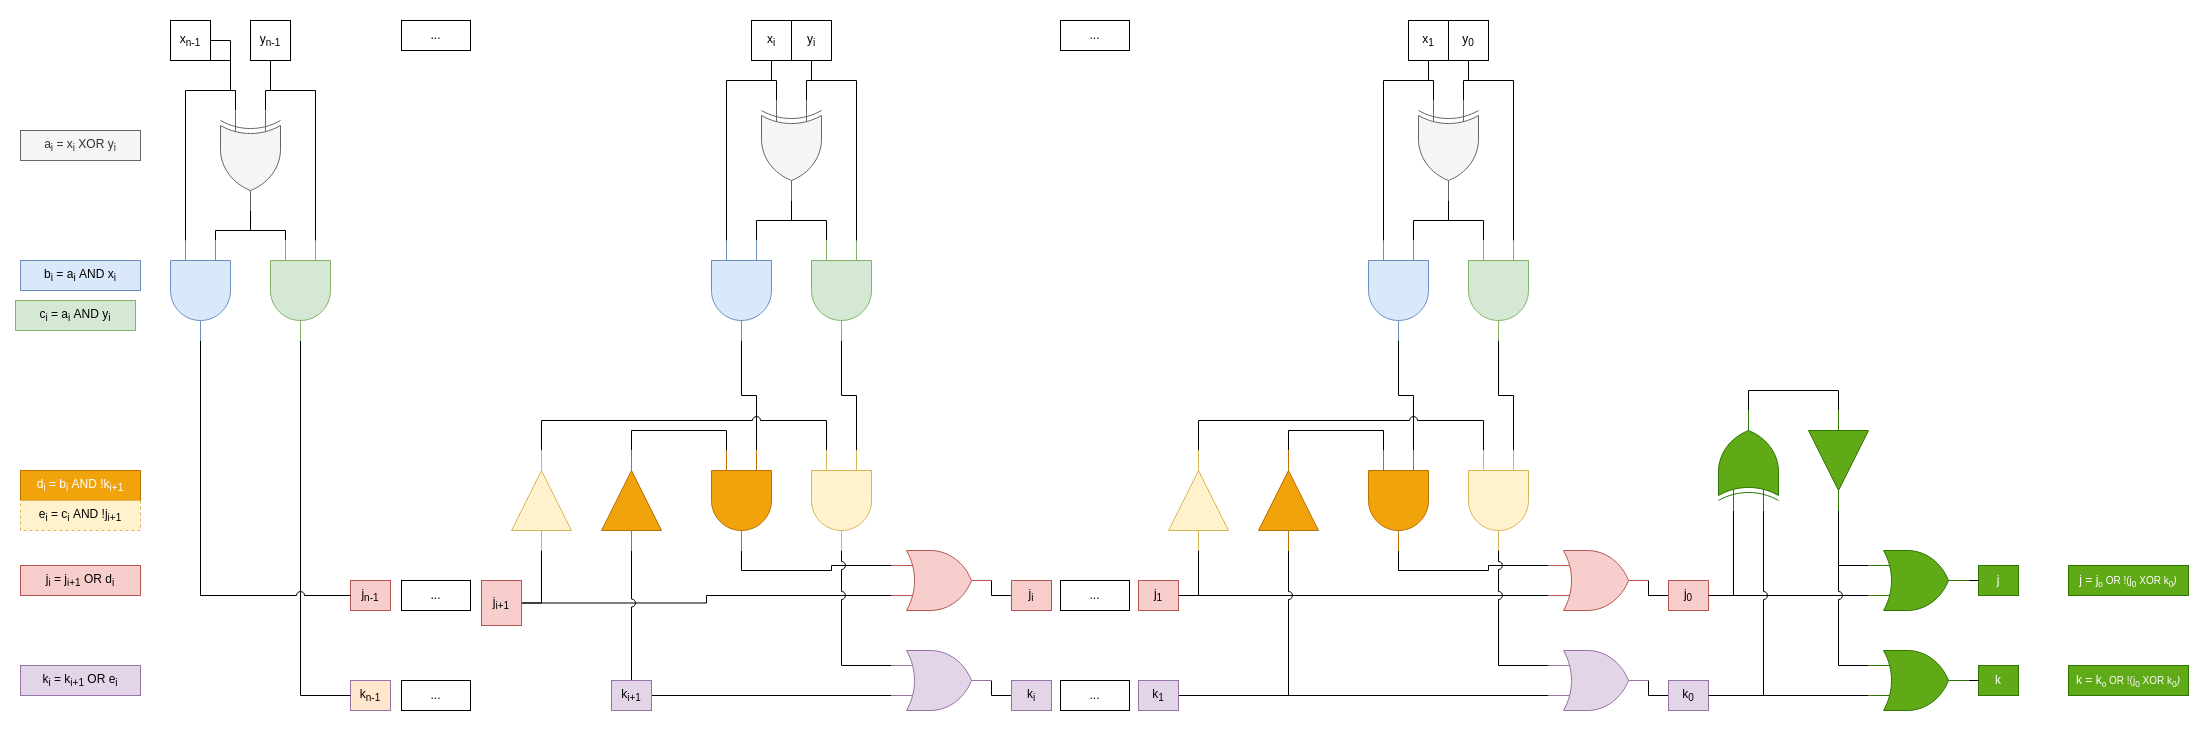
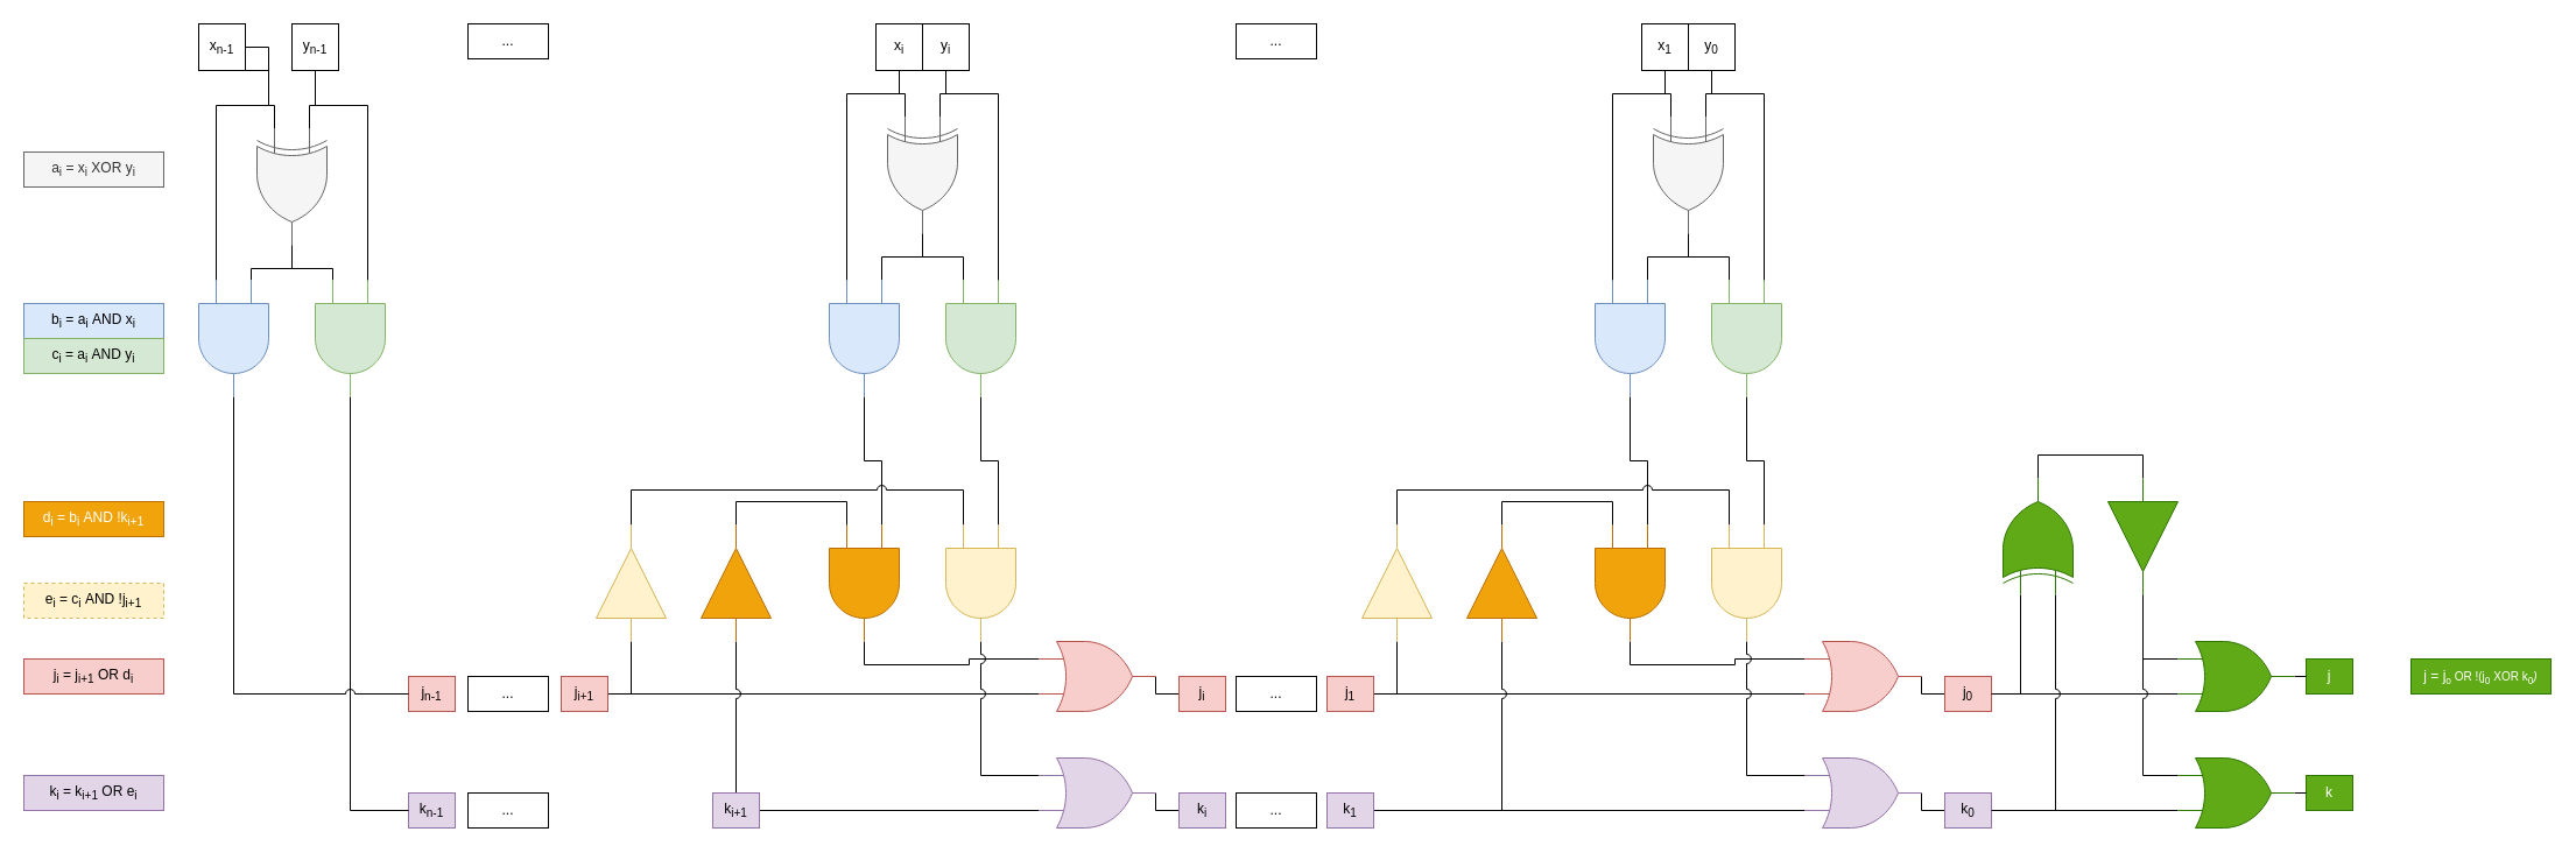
- <mxCell id="4" value="&lt;span style=&quot;font-size: 12px&quot;&gt;c&lt;/span&gt;&lt;sub&gt;i&lt;/sub&gt;&lt;span&gt;&amp;nbsp;= a&lt;/span&gt;&lt;sub&gt;i&lt;/sub&gt;&lt;span&gt;&amp;nbsp;AND y&lt;/span&gt;&lt;sub&gt;i&lt;/sub&gt;" style="rounded=0;whiteSpace=wrap;html=1;fillColor=#d5e8d4;strokeColor=#82b366;" parent="1" vertex="1"><mxGeometry x="15" y="300" width="120" height="30" as="geometry" /></mxCell>
+ <mxCell id="4" value="&lt;span style=&quot;font-size: 12px&quot;&gt;c&lt;/span&gt;&lt;sub&gt;i&lt;/sub&gt;&lt;span&gt;&amp;nbsp;= a&lt;/span&gt;&lt;sub&gt;i&lt;/sub&gt;&lt;span&gt;&amp;nbsp;AND y&lt;/span&gt;&lt;sub&gt;i&lt;/sub&gt;" style="rounded=0;whiteSpace=wrap;html=1;fillColor=#d5e8d4;strokeColor=#82b366;" parent="1" vertex="1"><mxGeometry x="20" y="290" width="120" height="30" as="geometry" /></mxCell>
- <mxCell id="5" value="d&lt;sub&gt;i&lt;/sub&gt;&amp;nbsp;= b&lt;sub&gt;i&lt;/sub&gt;&amp;nbsp;AND !k&lt;sub&gt;i+1&lt;/sub&gt;" style="rounded=0;whiteSpace=wrap;html=1;fillColor=#f0a30a;strokeColor=#BD7000;fontColor=#ffffff;" parent="1" vertex="1"><mxGeometry x="20" y="470" width="120" height="30" as="geometry" /></mxCell>
+ <mxCell id="5" value="d&lt;sub&gt;i&lt;/sub&gt;&amp;nbsp;= b&lt;sub&gt;i&lt;/sub&gt;&amp;nbsp;AND !k&lt;sub&gt;i+1&lt;/sub&gt;" style="rounded=0;whiteSpace=wrap;html=1;fillColor=#f0a30a;strokeColor=#BD7000;fontColor=#ffffff;" parent="1" vertex="1"><mxGeometry x="20" y="430" width="120" height="30" as="geometry" /></mxCell>
- <mxCell id="38" value="&lt;font face=&quot;helvetica&quot;&gt;j&lt;sub&gt;i+1&lt;/sub&gt;&lt;/font&gt;" style="rounded=0;whiteSpace=wrap;html=1;fillColor=#f8cecc;strokeColor=#b85450;" parent="1" vertex="1"><mxGeometry x="481" y="580" width="40" height="45" as="geometry" /></mxCell>
+ <mxCell id="38" value="&lt;font face=&quot;helvetica&quot;&gt;j&lt;sub&gt;i+1&lt;/sub&gt;&lt;/font&gt;" style="rounded=0;whiteSpace=wrap;html=1;fillColor=#f8cecc;strokeColor=#b85450;" parent="1" vertex="1"><mxGeometry x="481" y="580" width="40" height="30" as="geometry" /></mxCell>
- <mxCell id="106" value="k = k&lt;span style=&quot;font-size: 10px&quot;&gt;&lt;sub&gt;o&lt;/sub&gt;&amp;nbsp;OR !(j&lt;sub&gt;0&lt;/sub&gt;&amp;nbsp;XOR k&lt;sub&gt;0&lt;/sub&gt;&lt;i&gt;)&lt;/i&gt;&lt;/span&gt;" style="rounded=0;whiteSpace=wrap;html=1;fillColor=#60a917;strokeColor=#2D7600;fontColor=#ffffff;" vertex="1" parent="1"><mxGeometry x="2068" y="665" width="120" height="30" as="geometry" /></mxCell>
- <mxCell id="41" value="&lt;font face=&quot;helvetica&quot;&gt;k&lt;sub&gt;n-1&lt;/sub&gt;&lt;/font&gt;" style="rounded=0;whiteSpace=wrap;html=1;fillColor=#ffe6cc;strokeColor=#9673a6;" parent="1" vertex="1"><mxGeometry x="350" y="680" width="40" height="30" as="geometry" /></mxCell>
+ <mxCell id="41" value="&lt;font face=&quot;helvetica&quot;&gt;k&lt;sub&gt;n-1&lt;/sub&gt;&lt;/font&gt;" style="rounded=0;whiteSpace=wrap;html=1;fillColor=#e1d5e7;strokeColor=#9673a6;" parent="1" vertex="1"><mxGeometry x="350" y="680" width="40" height="30" as="geometry" /></mxCell>
